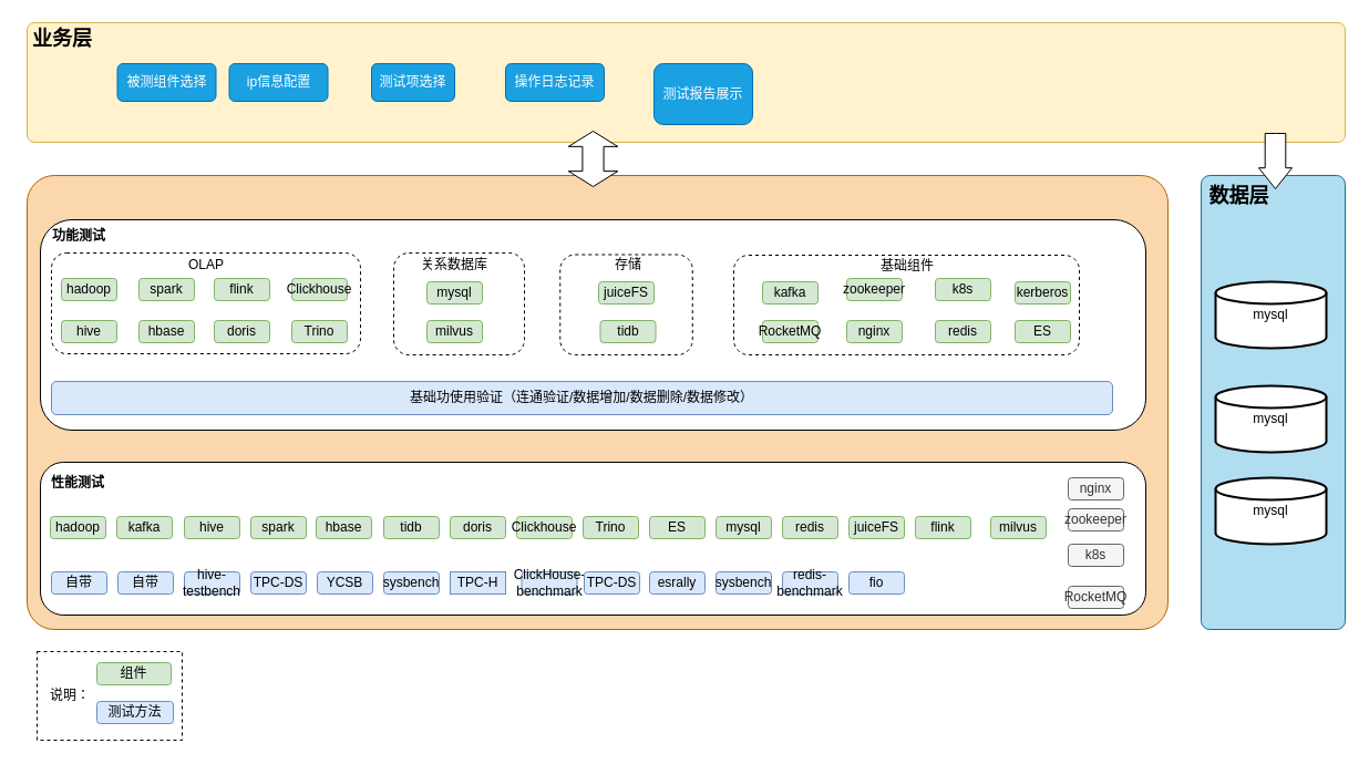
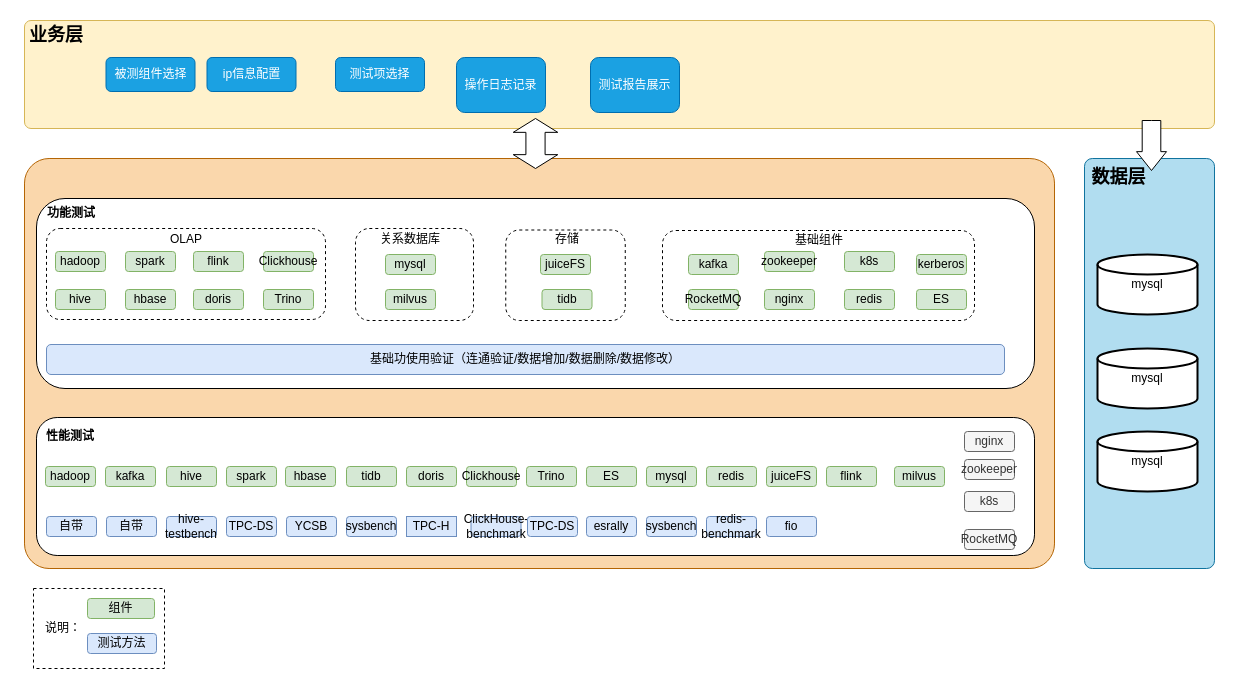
- <mxCell id="82" value="测试项选择" style="rounded=1;whiteSpace=wrap;html=1;fillColor=#1ba1e2;strokeColor=#006EAF;fontColor=#ffffff;" vertex="1" parent="1"><mxGeometry x="335" y="57" width="75" height="34" as="geometry" /></mxCell>
+ <mxCell id="82" value="测试项选择" style="rounded=1;whiteSpace=wrap;html=1;fillColor=#1ba1e2;strokeColor=#006EAF;fontColor=#ffffff;" vertex="1" parent="1"><mxGeometry x="335" y="57" width="89" height="34" as="geometry" /></mxCell>
- <mxCell id="79" value="操作日志记录" style="rounded=1;whiteSpace=wrap;html=1;fillColor=#1ba1e2;strokeColor=#006EAF;fontColor=#ffffff;" vertex="1" parent="1"><mxGeometry x="456" y="57" width="89" height="34" as="geometry" /></mxCell>
+ <mxCell id="79" value="操作日志记录" style="rounded=1;whiteSpace=wrap;html=1;fillColor=#1ba1e2;strokeColor=#006EAF;fontColor=#ffffff;" vertex="1" parent="1"><mxGeometry x="456" y="57" width="89" height="55" as="geometry" /></mxCell>
